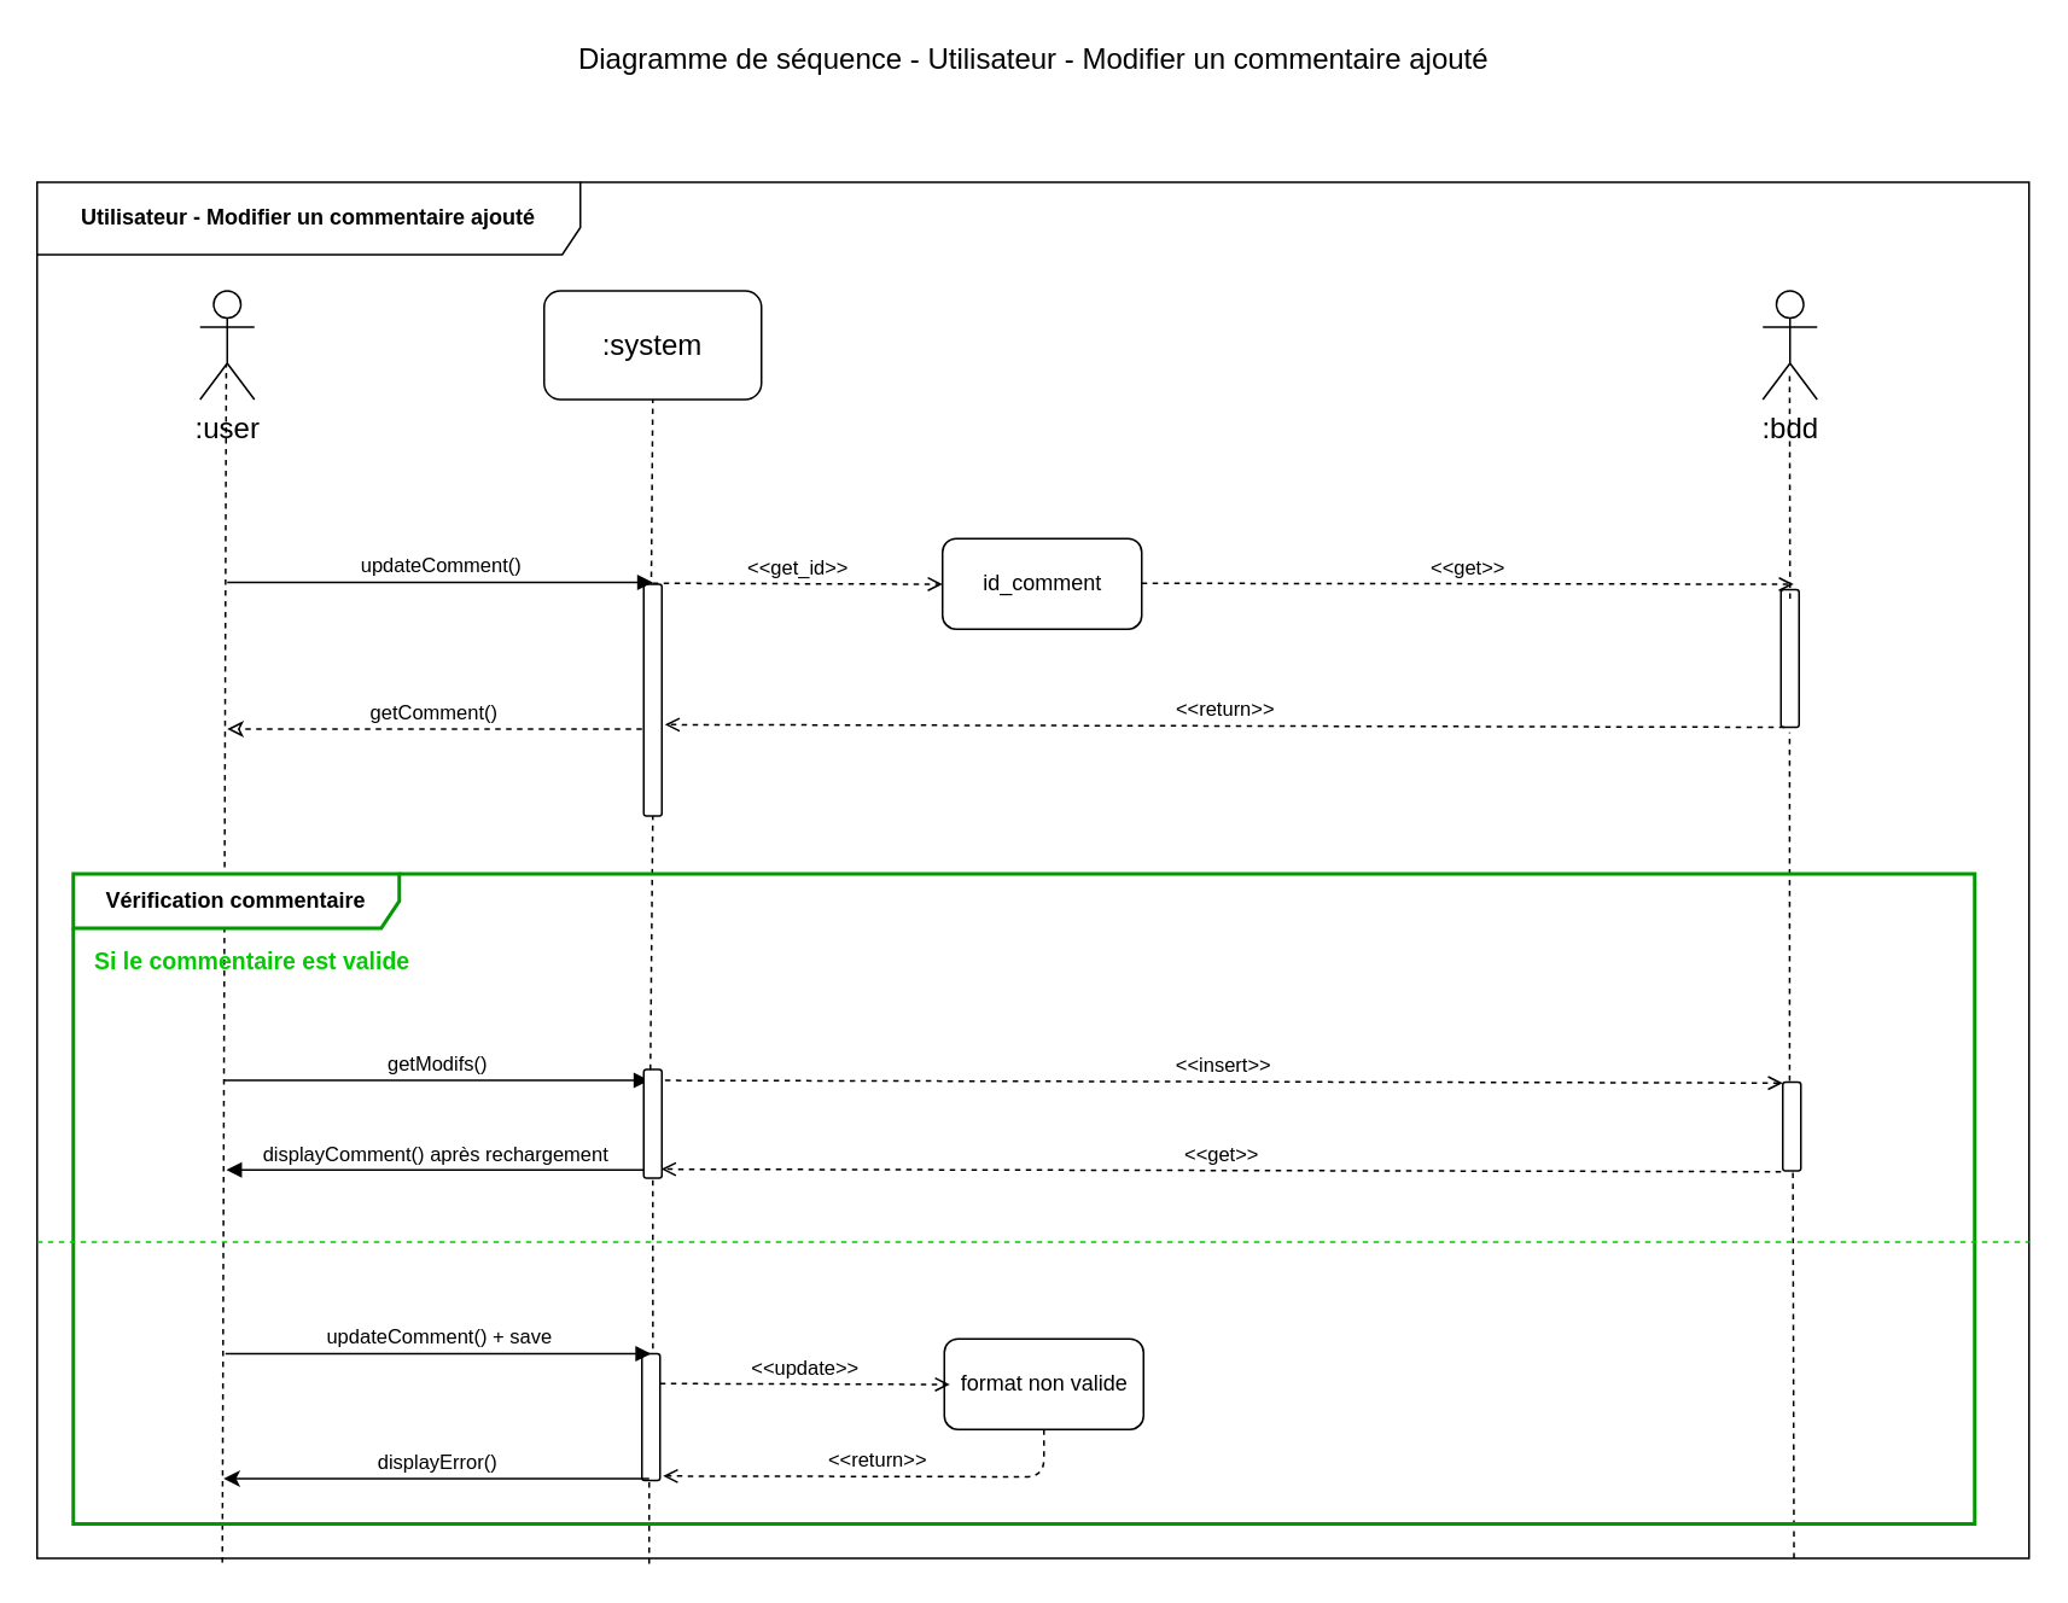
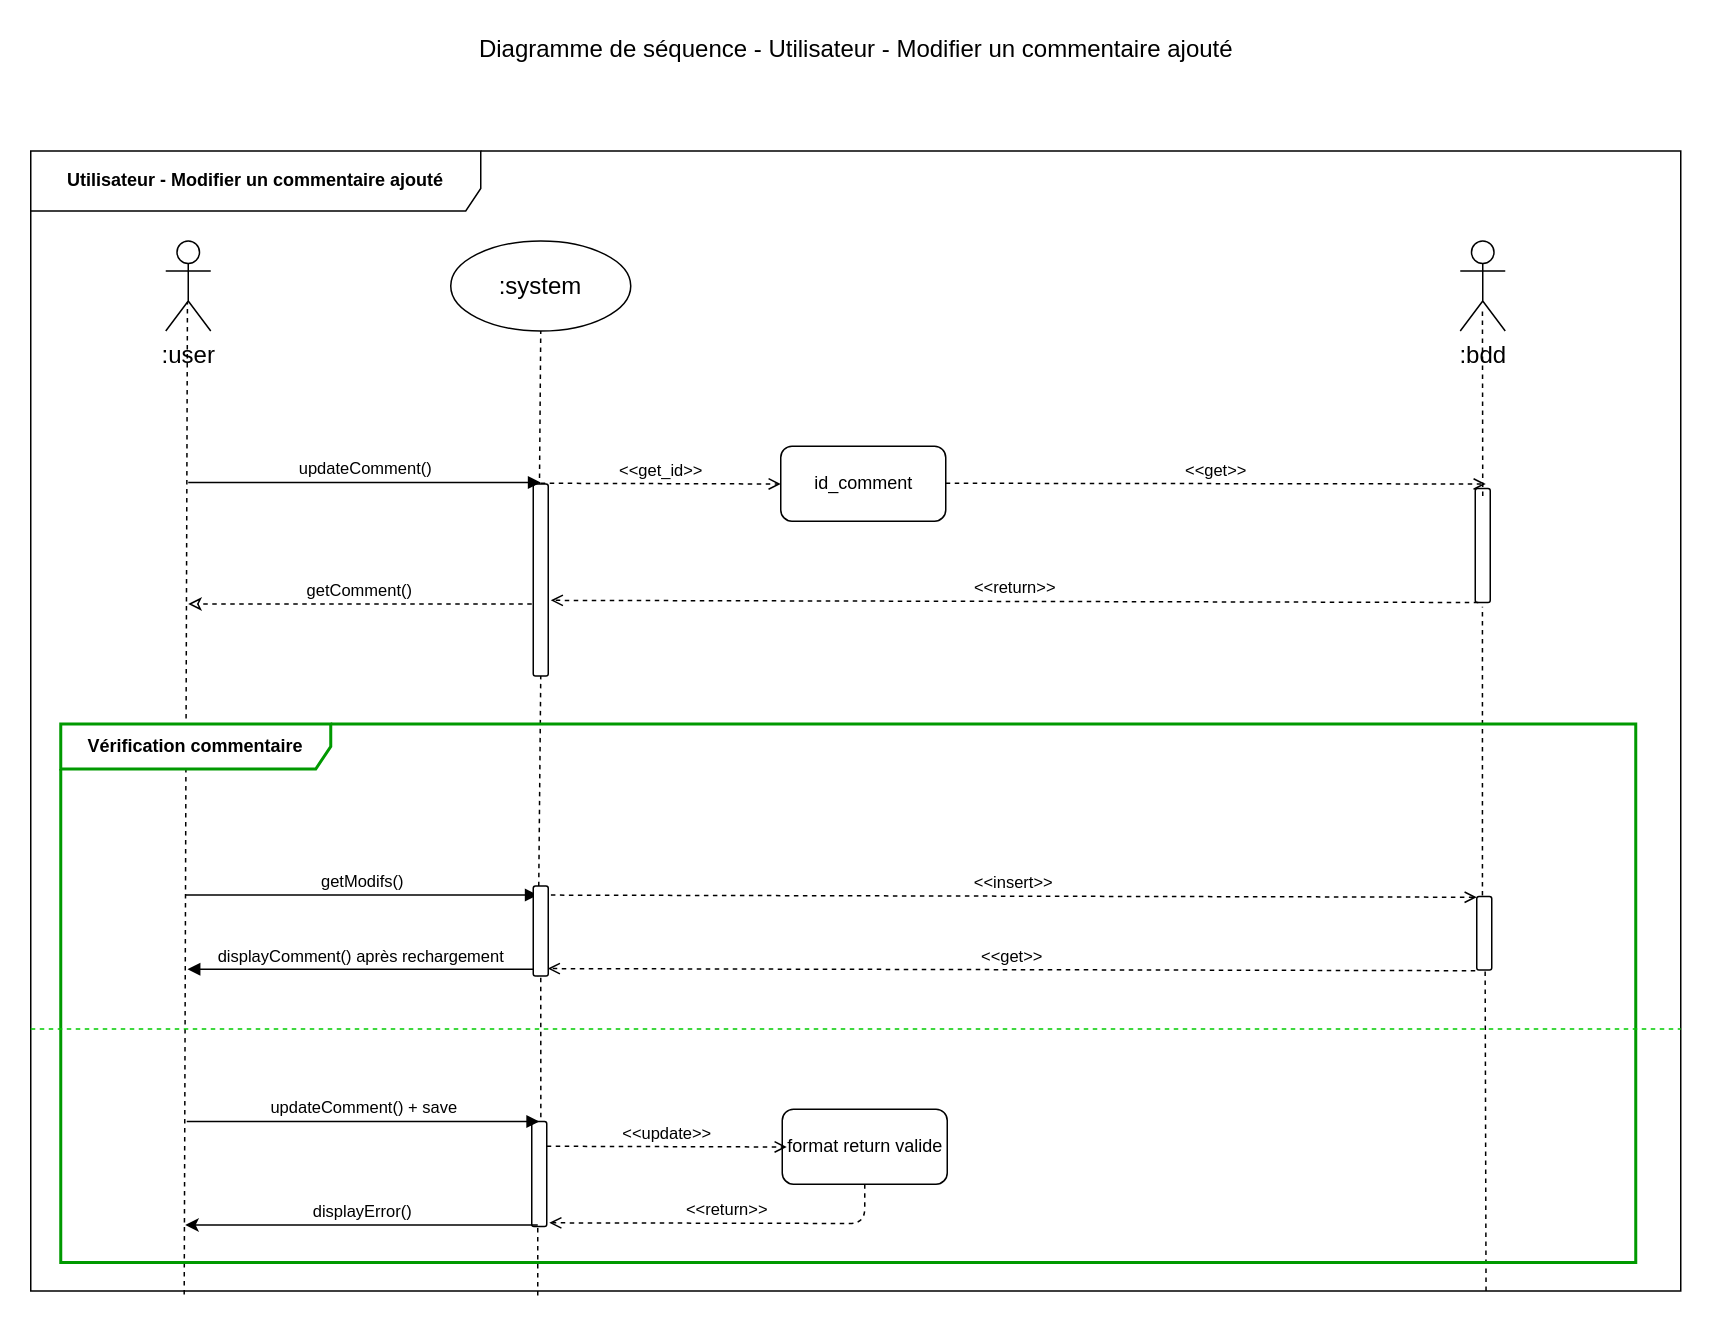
- <mxCell id="5" value=":system" style="rounded=1;whiteSpace=wrap;html=1;shadow=0;labelBackgroundColor=#ffffff;strokeColor=#000000;gradientColor=none;fontSize=16;align=center;" vertex="1" parent="1"><mxGeometry x="300" y="160" width="120" height="60" as="geometry" /></mxCell>
+ <mxCell id="5" value=":system" style="ellipse;whiteSpace=wrap;html=1;shadow=0;labelBackgroundColor=#ffffff;strokeColor=#000000;gradientColor=none;fontSize=16;align=center;" vertex="1" parent="1"><mxGeometry x="300" y="160" width="120" height="60" as="geometry" /></mxCell>
- <mxCell id="37" value="Si le commentaire est valide" style="text;html=1;resizable=0;points=[];autosize=1;align=left;verticalAlign=top;spacingTop=-4;fontSize=13;fontStyle=1;fontColor=#00CC00;" vertex="1" parent="1"><mxGeometry x="50" y="520" width="180" height="20" as="geometry" /></mxCell>
- <mxCell id="34" value="format non valide" style="html=1;gradientColor=none;rounded=1;" vertex="1" parent="1"><mxGeometry x="521" y="738.794" width="110" height="50" as="geometry" /></mxCell>
+ <mxCell id="34" value="format return valide" style="html=1;gradientColor=none;rounded=1;" vertex="1" parent="1"><mxGeometry x="521" y="738.794" width="110" height="50" as="geometry" /></mxCell>
